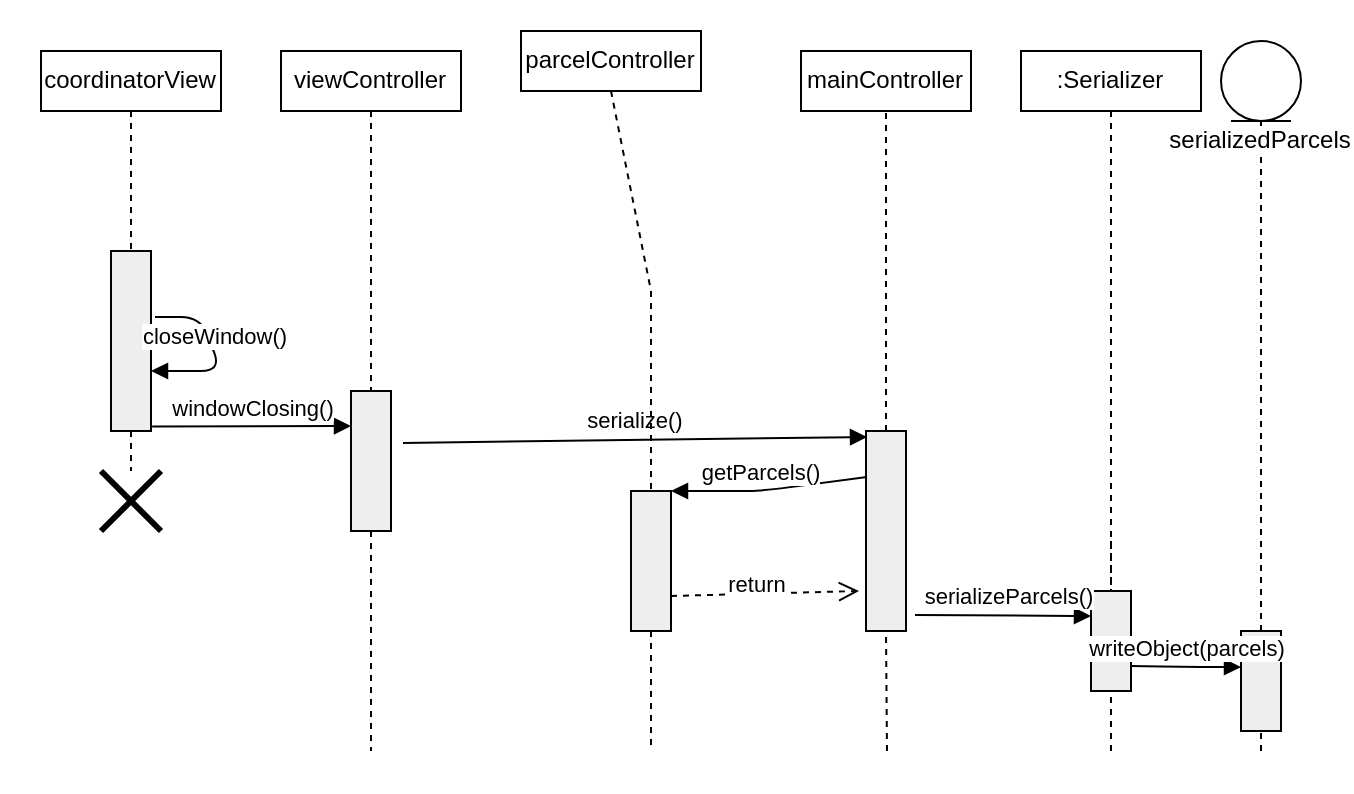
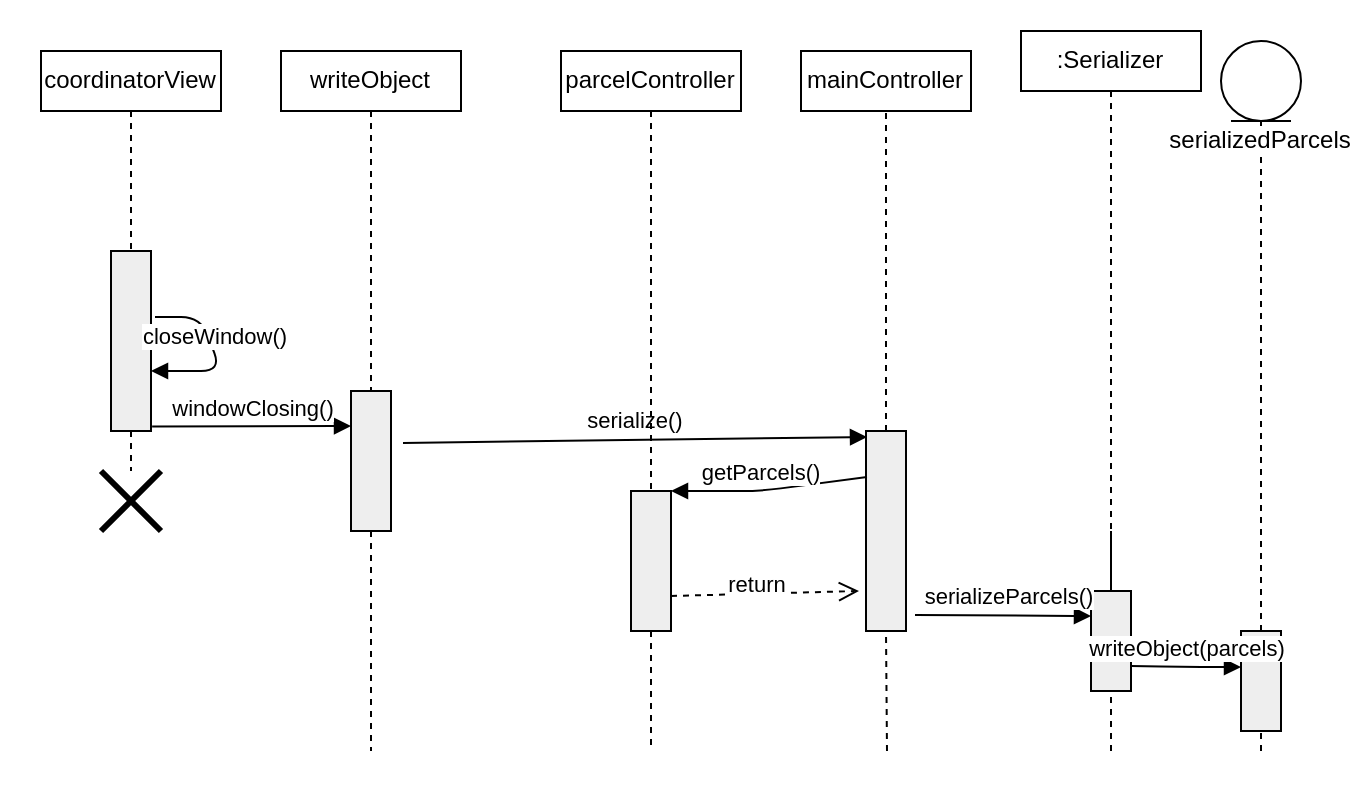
- <mxCell id="2" value="parcelController" style="shape=rect;html=1;whiteSpace=wrap;align=center;" parent="1" vertex="1"><mxGeometry x="260" y="15" width="90" height="30" as="geometry" /></mxCell>
+ <mxCell id="2" value="parcelController" style="shape=rect;html=1;whiteSpace=wrap;align=center;" parent="1" vertex="1"><mxGeometry x="280" y="25" width="90" height="30" as="geometry" /></mxCell>
- <mxCell id="14" value="viewController" style="shape=rect;html=1;whiteSpace=wrap;align=center;" parent="1" vertex="1"><mxGeometry x="140" y="25" width="90" height="30" as="geometry" /></mxCell>
+ <mxCell id="14" value="writeObject" style="shape=rect;html=1;whiteSpace=wrap;align=center;" parent="1" vertex="1"><mxGeometry x="140" y="25" width="90" height="30" as="geometry" /></mxCell>
- <mxCell id="4" value=":Serializer" style="shape=rect;html=1;whiteSpace=wrap;align=center;" parent="1" vertex="1"><mxGeometry x="510" y="25" width="90" height="30" as="geometry" /></mxCell>
+ <mxCell id="4" value=":Serializer" style="shape=rect;html=1;whiteSpace=wrap;align=center;" parent="1" vertex="1"><mxGeometry x="510" y="15" width="90" height="30" as="geometry" /></mxCell>
